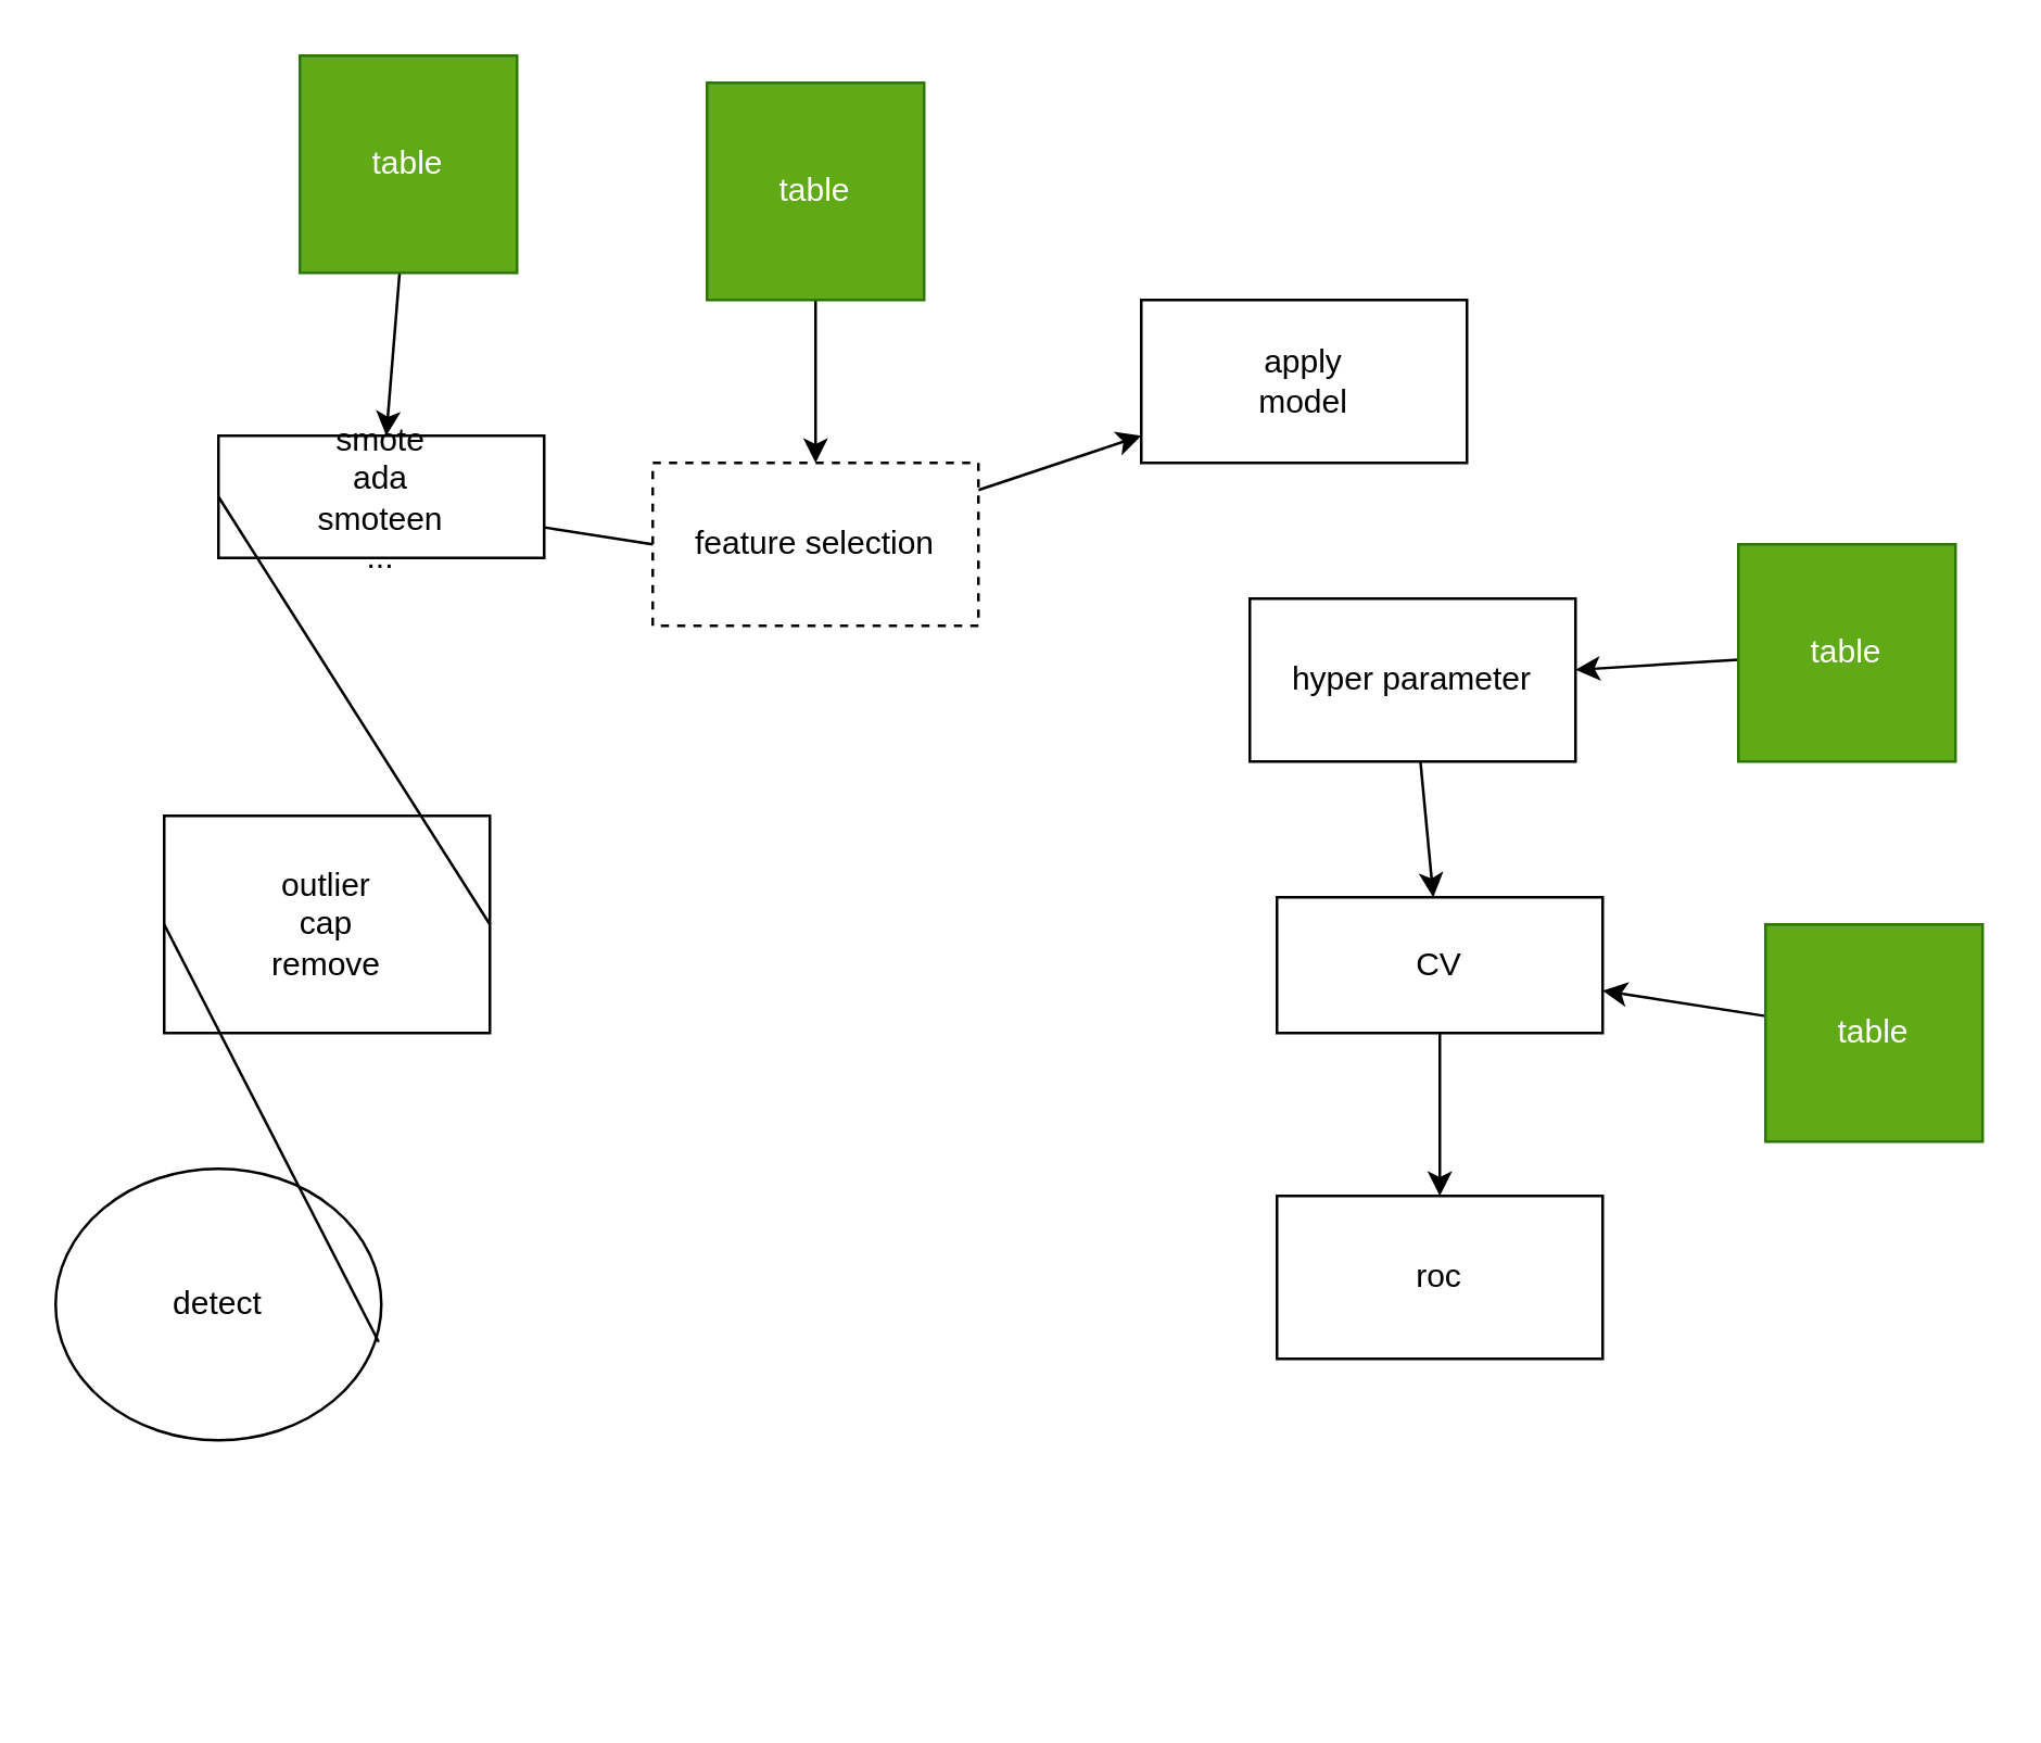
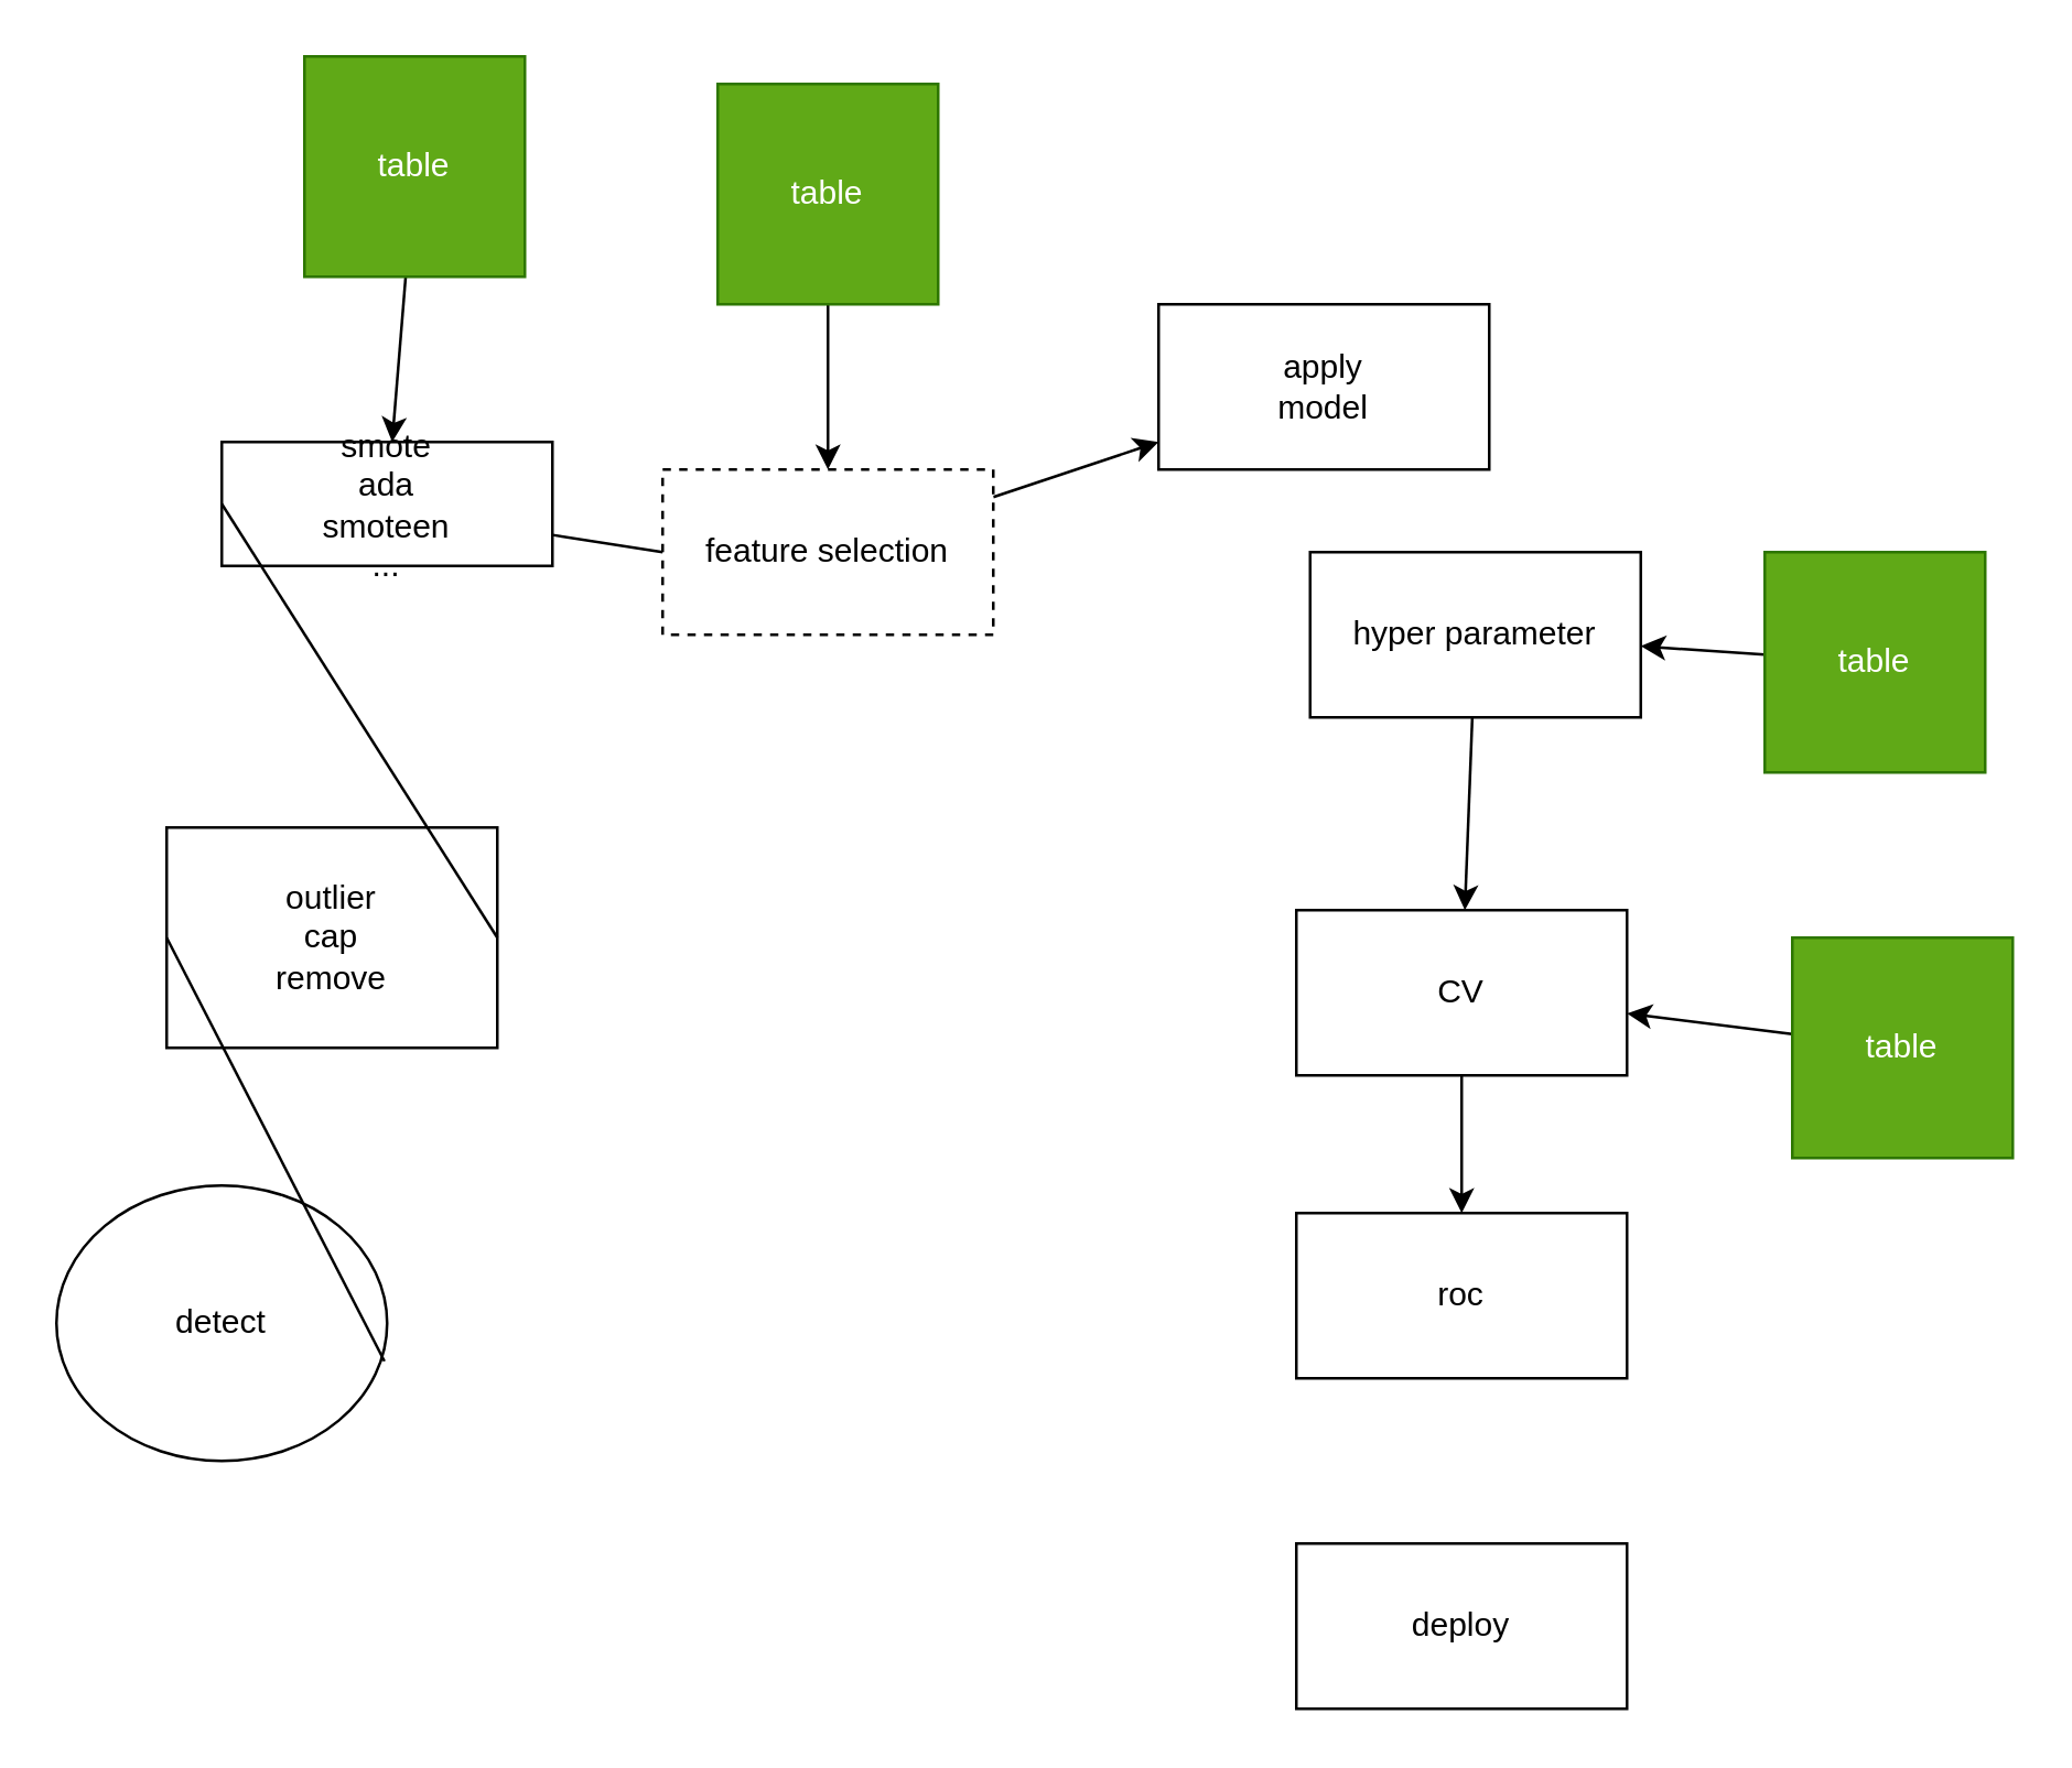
- <mxCell id="9" value="hyper parameter" style="rounded=0;whiteSpace=wrap;html=1;" vertex="1" parent="1"><mxGeometry x="460" y="220" width="120" height="60" as="geometry" /></mxCell>
+ <mxCell id="9" value="hyper parameter" style="rounded=0;whiteSpace=wrap;html=1;" vertex="1" parent="1"><mxGeometry x="475" y="200" width="120" height="60" as="geometry" /></mxCell>
- <mxCell id="11" value="CV" style="rounded=0;whiteSpace=wrap;html=1;" vertex="1" parent="1"><mxGeometry x="470" y="330" width="120" height="50" as="geometry" /></mxCell>
+ <mxCell id="11" value="CV" style="rounded=0;whiteSpace=wrap;html=1;" vertex="1" parent="1"><mxGeometry x="470" y="330" width="120" height="60" as="geometry" /></mxCell>
+ <mxCell id="13" value="deploy" style="rounded=0;whiteSpace=wrap;html=1;" vertex="1" parent="1"><mxGeometry x="470" y="560" width="120" height="60" as="geometry" /></mxCell>
